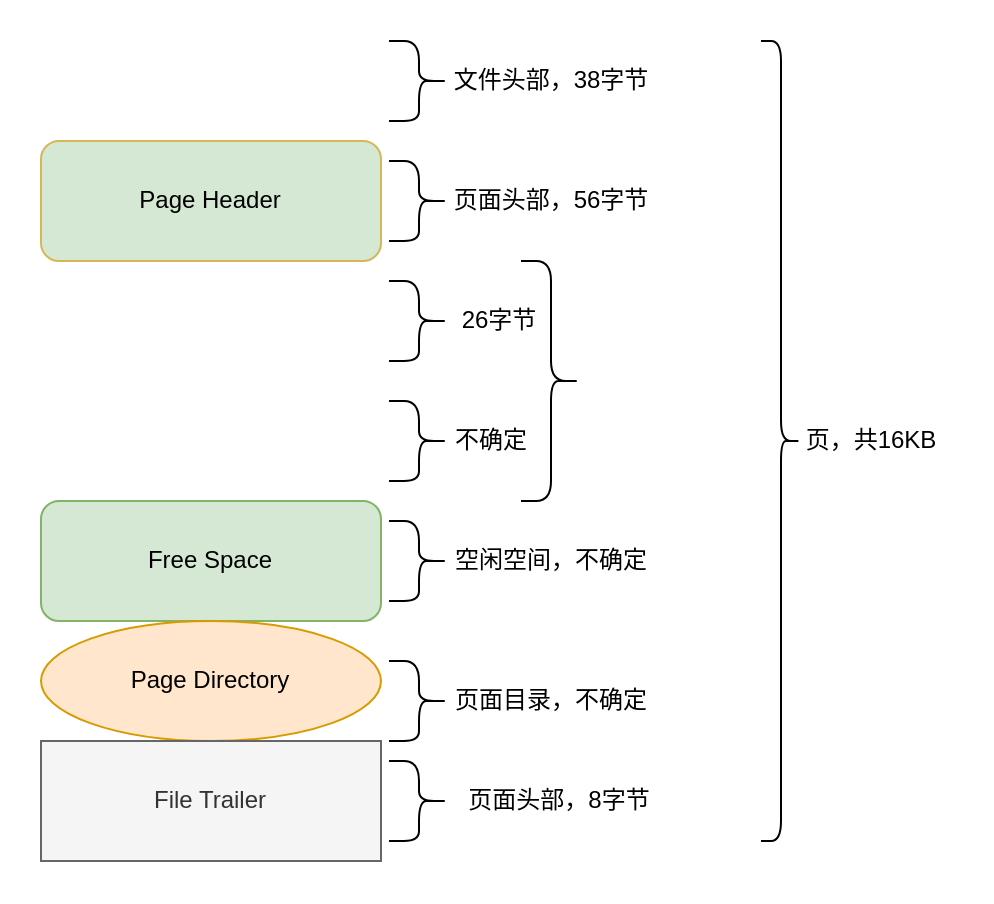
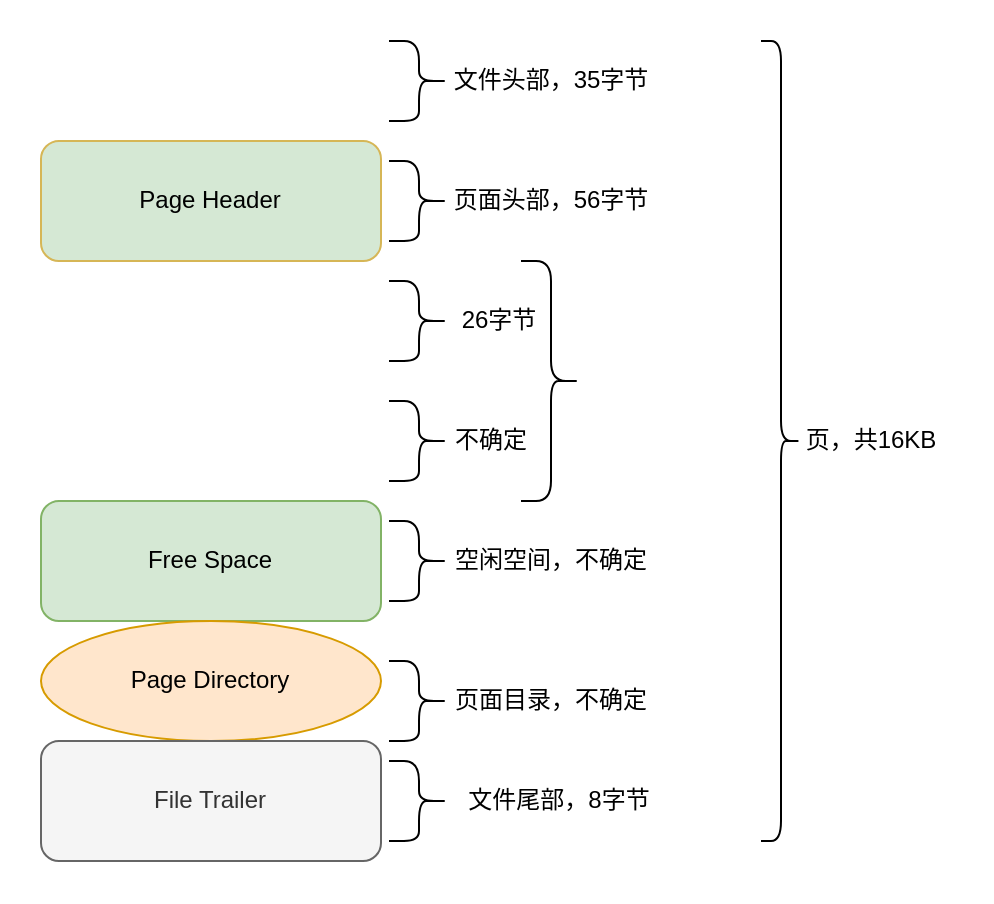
- <mxCell id="3" value="&lt;font style=&quot;vertical-align: inherit&quot;&gt;&lt;font style=&quot;vertical-align: inherit&quot;&gt;&lt;font style=&quot;vertical-align: inherit&quot;&gt;&lt;font style=&quot;vertical-align: inherit&quot;&gt;文件头部，38字节&lt;/font&gt;&lt;/font&gt;&lt;/font&gt;&lt;/font&gt;" style="text;html=1;align=center;verticalAlign=middle;resizable=0;points=[];autosize=1;strokeColor=none;fillColor=none;rounded=1;" parent="1" vertex="1"><mxGeometry x="220" y="30" width="110" height="20" as="geometry" /></mxCell>
+ <mxCell id="3" value="&lt;font style=&quot;vertical-align: inherit&quot;&gt;&lt;font style=&quot;vertical-align: inherit&quot;&gt;&lt;font style=&quot;vertical-align: inherit&quot;&gt;&lt;font style=&quot;vertical-align: inherit&quot;&gt;文件头部，35字节&lt;/font&gt;&lt;/font&gt;&lt;/font&gt;&lt;/font&gt;" style="text;html=1;align=center;verticalAlign=middle;resizable=0;points=[];autosize=1;strokeColor=none;fillColor=none;rounded=1;" parent="1" vertex="1"><mxGeometry x="220" y="30" width="110" height="20" as="geometry" /></mxCell>
- <mxCell id="9" value="File Trailer" style="whiteSpace=wrap;html=1;fillColor=#f5f5f5;fontColor=#333333;strokeColor=#666666;rounded=0;" parent="1" vertex="1"><mxGeometry x="20" y="370" width="170" height="60" as="geometry" /></mxCell>
+ <mxCell id="9" value="File Trailer" style="rounded=1;whiteSpace=wrap;html=1;fillColor=#f5f5f5;fontColor=#333333;strokeColor=#666666;" parent="1" vertex="1"><mxGeometry x="20" y="370" width="170" height="60" as="geometry" /></mxCell>
- <mxCell id="16" value="页面头部，8字节" style="text;html=1;align=center;verticalAlign=middle;resizable=0;points=[];autosize=1;strokeColor=none;fillColor=none;rounded=1;" parent="1" vertex="1"><mxGeometry x="224" y="390" width="110" height="20" as="geometry" /></mxCell>
+ <mxCell id="16" value="文件尾部，8字节" style="text;html=1;align=center;verticalAlign=middle;resizable=0;points=[];autosize=1;strokeColor=none;fillColor=none;rounded=1;" parent="1" vertex="1"><mxGeometry x="224" y="390" width="110" height="20" as="geometry" /></mxCell>
